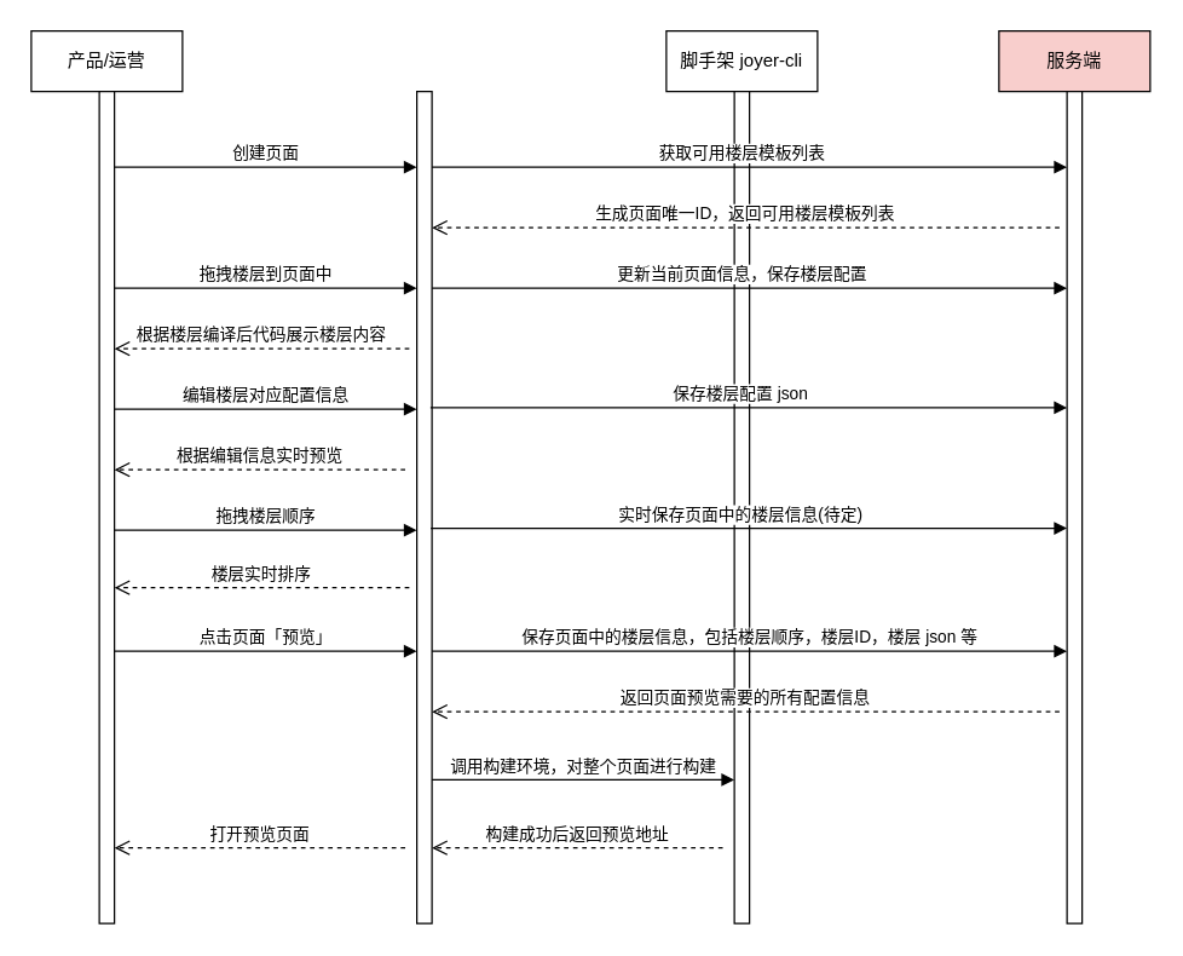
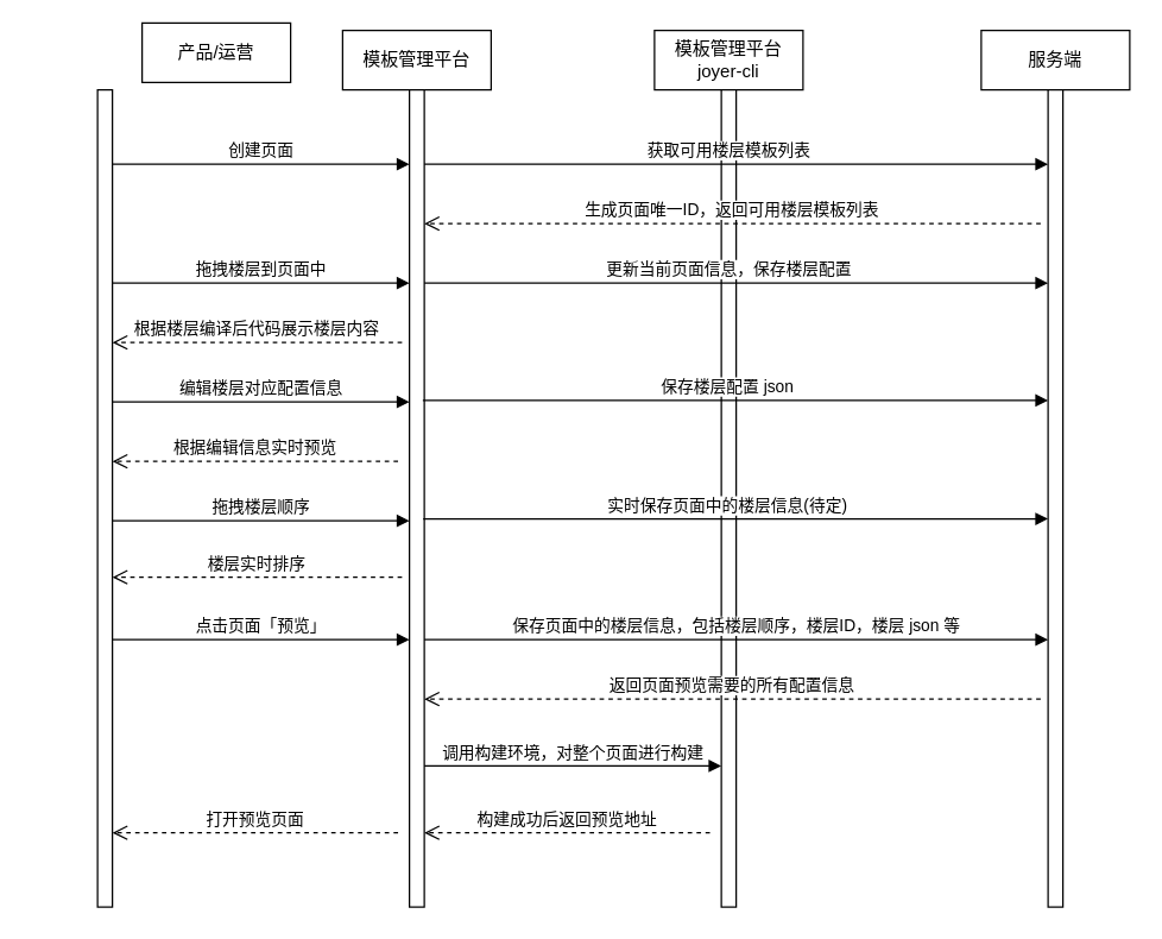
- <mxCell id="2" value="产品/运营" style="whiteSpace=wrap;html=1;align=center;rounded=0;shadow=0;glass=0;sketch=0;" parent="1" vertex="1"><mxGeometry x="20" y="20" width="100" height="40" as="geometry" /></mxCell>
+ <mxCell id="2" value="产品/运营" style="whiteSpace=wrap;html=1;align=center;rounded=0;shadow=0;glass=0;sketch=0;" parent="1" vertex="1"><mxGeometry x="95" y="15" width="100" height="40" as="geometry" /></mxCell>
+ <mxCell id="3" value="模板管理平台" style="whiteSpace=wrap;html=1;align=center;rounded=0;shadow=0;glass=0;sketch=0;" parent="1" vertex="1"><mxGeometry x="230" y="20" width="100" height="40" as="geometry" /></mxCell>
- <mxCell id="4" value="脚手架 joyer-cli" style="whiteSpace=wrap;html=1;align=center;rounded=0;shadow=0;glass=0;sketch=0;" parent="1" vertex="1"><mxGeometry x="440" y="20" width="100" height="40" as="geometry" /></mxCell>
+ <mxCell id="4" value="模板管理平台 joyer-cli" style="whiteSpace=wrap;html=1;align=center;rounded=0;shadow=0;glass=0;sketch=0;" parent="1" vertex="1"><mxGeometry x="440" y="20" width="100" height="40" as="geometry" /></mxCell>
- <mxCell id="5" value="服务端" style="whiteSpace=wrap;html=1;align=center;rounded=0;shadow=0;glass=0;sketch=0;fillColor=#f8cecc;" parent="1" vertex="1"><mxGeometry x="660" y="20" width="100" height="40" as="geometry" /></mxCell>
+ <mxCell id="5" value="服务端" style="whiteSpace=wrap;html=1;align=center;rounded=0;shadow=0;glass=0;sketch=0;" parent="1" vertex="1"><mxGeometry x="660" y="20" width="100" height="40" as="geometry" /></mxCell>
